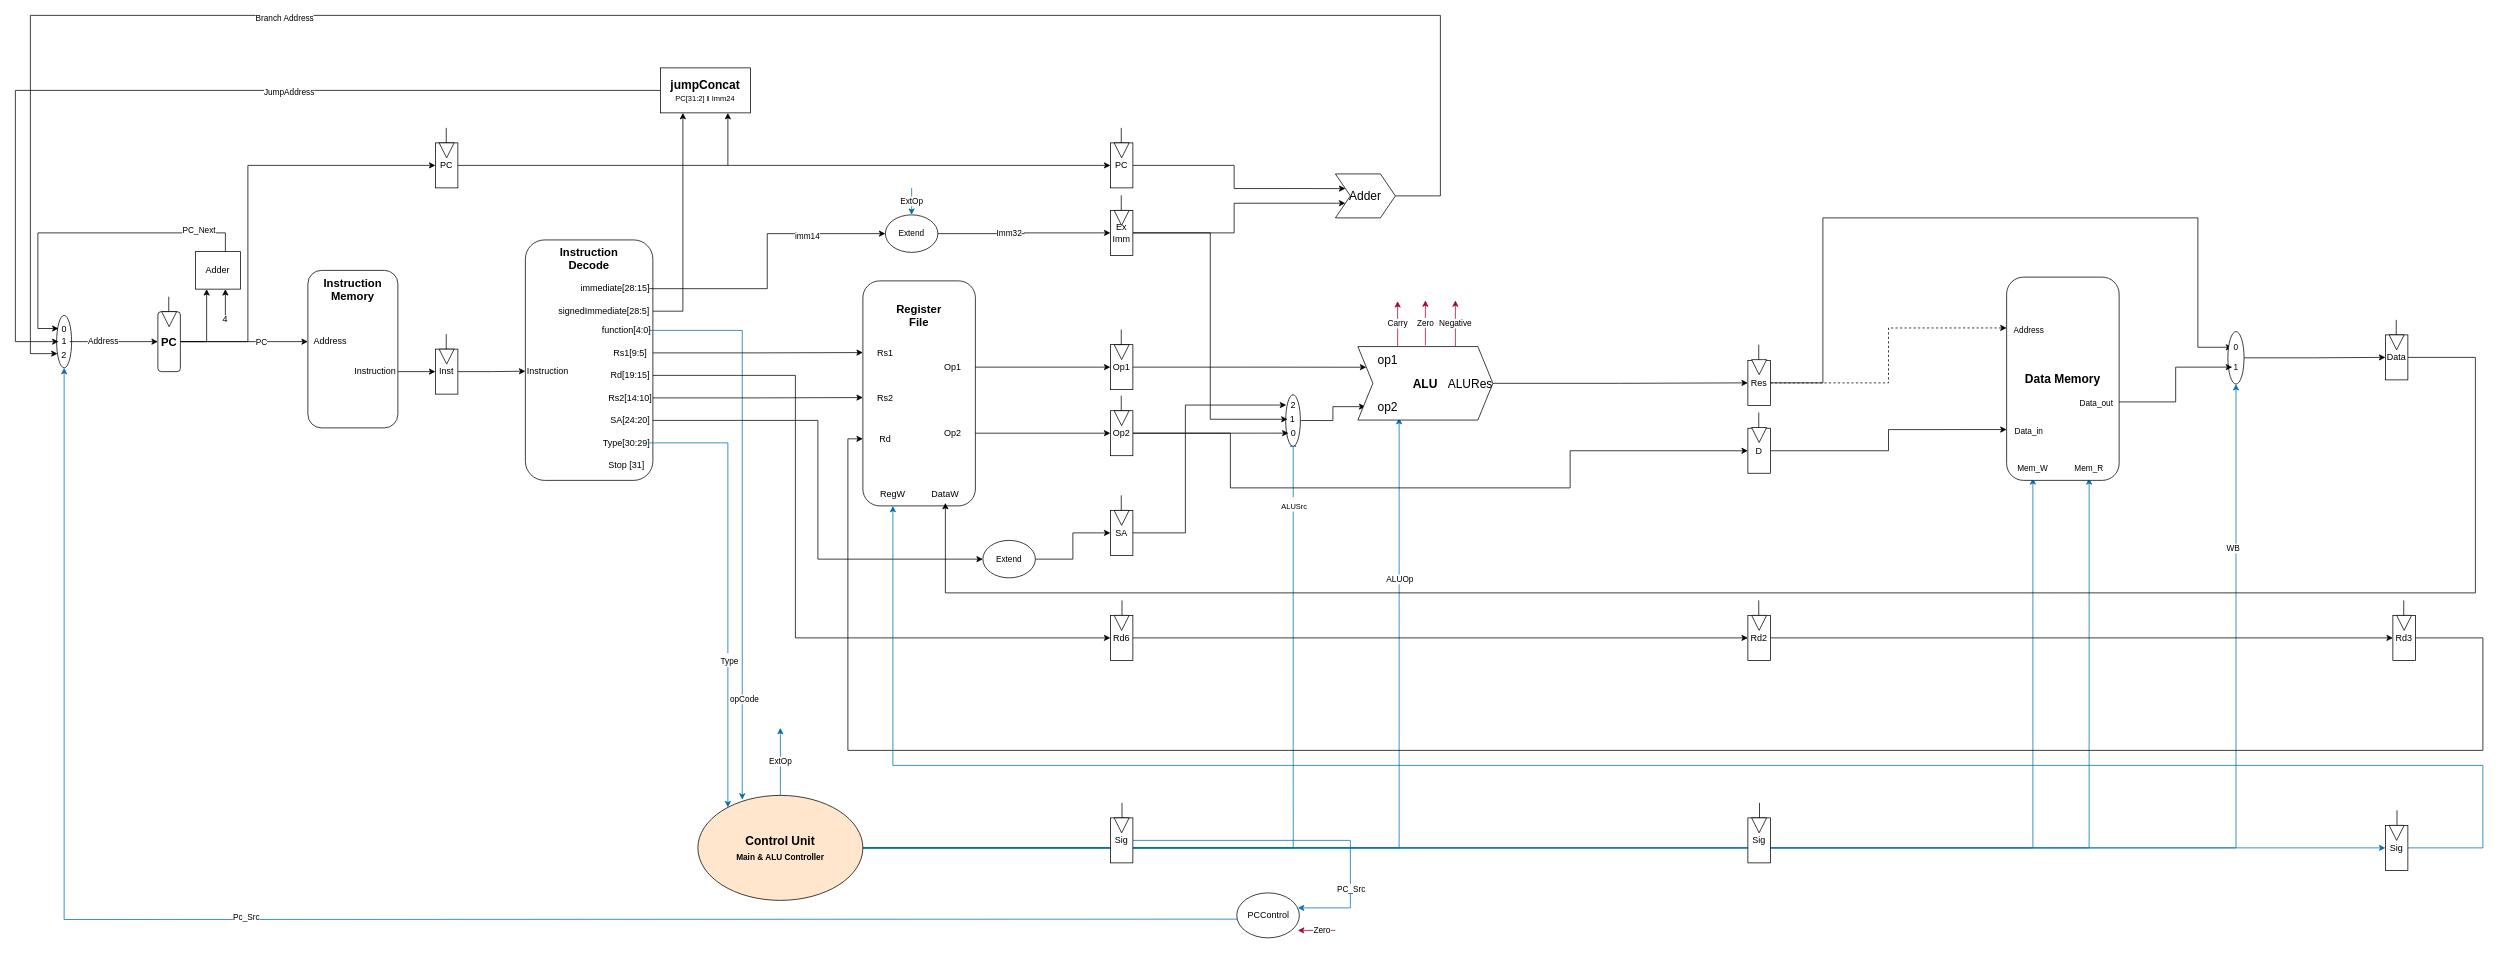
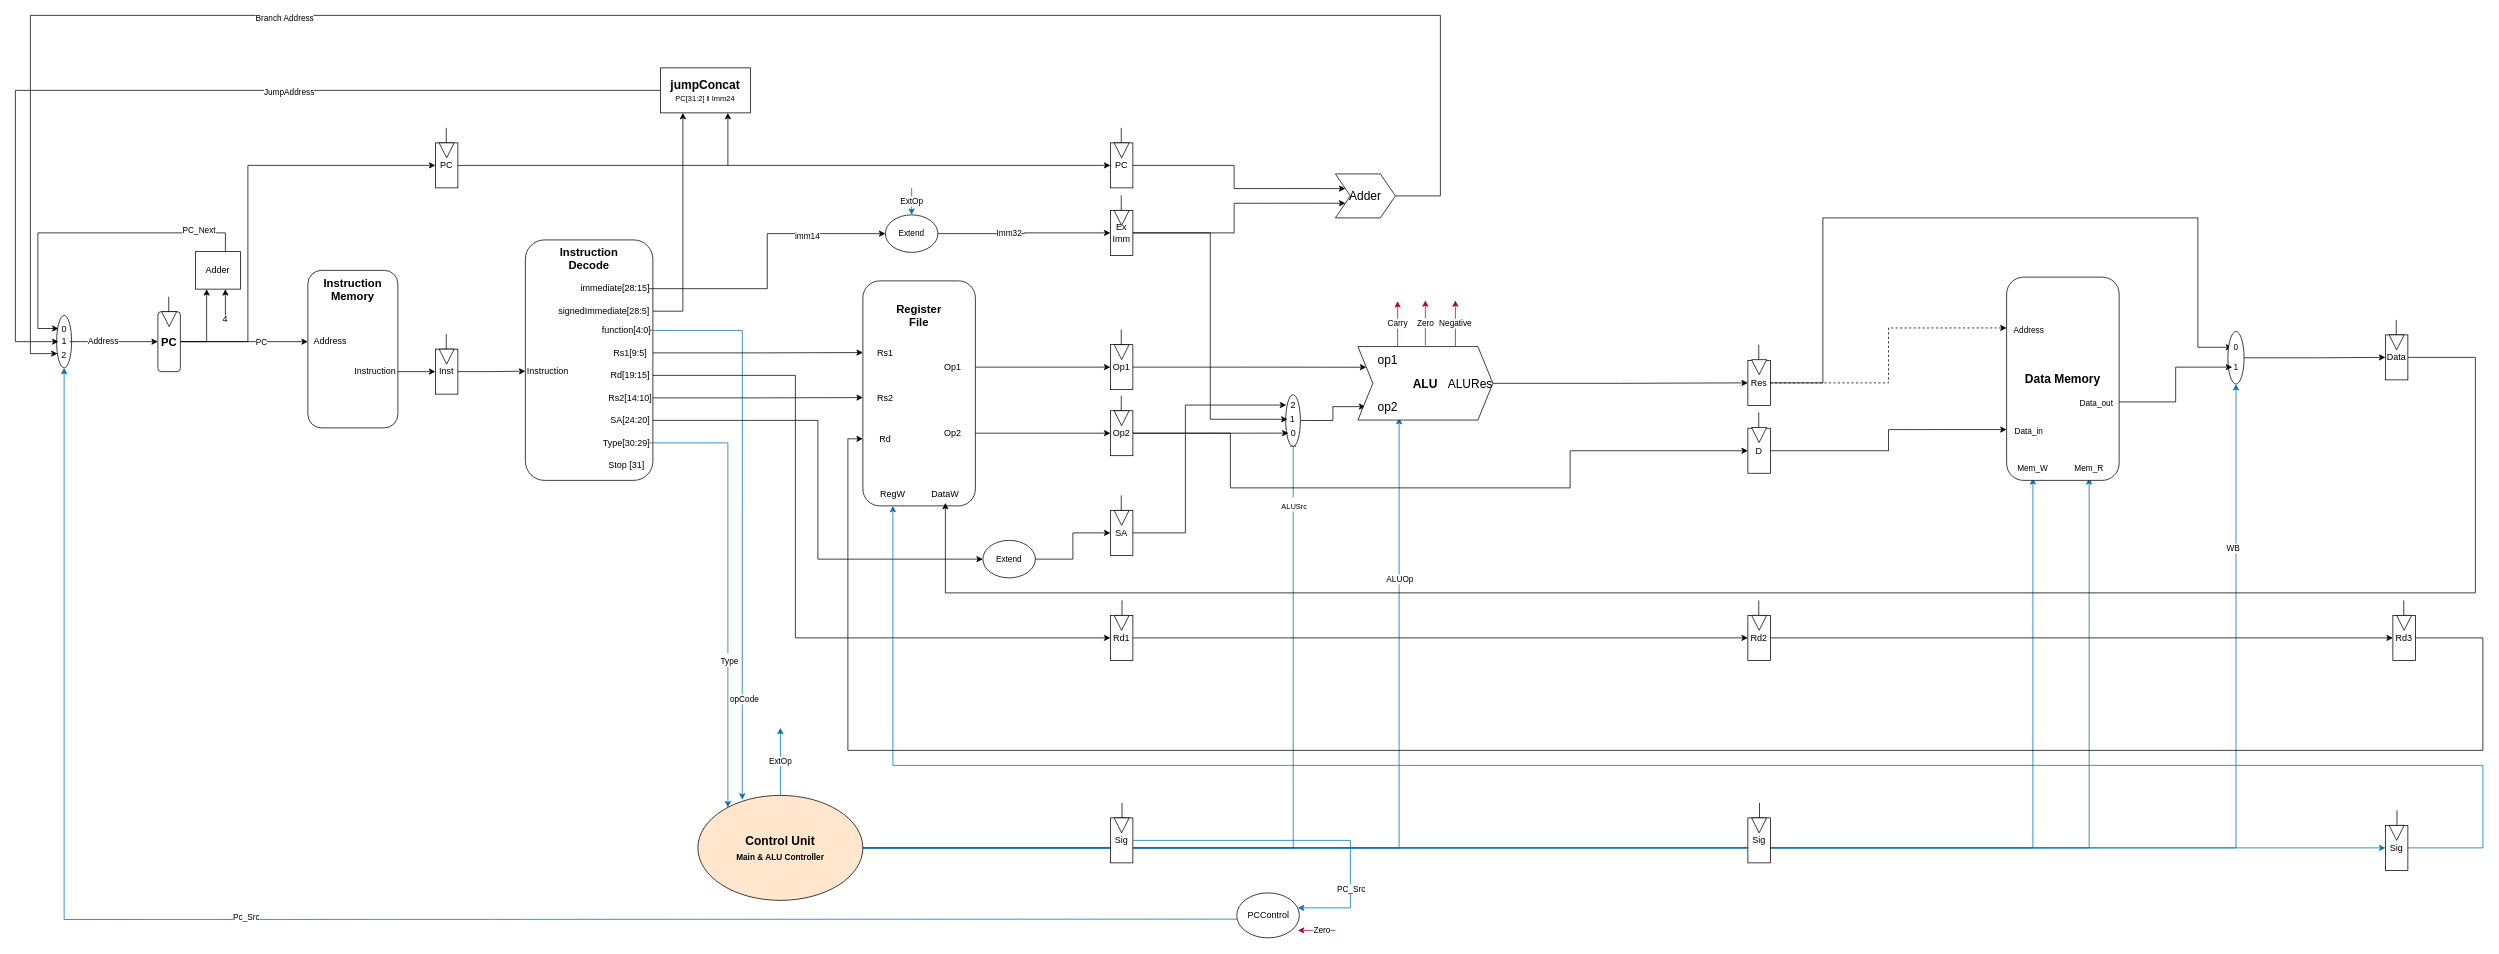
- <mxCell id="81" value="Rd6" style="rounded=0;whiteSpace=wrap;html=1;" parent="1" vertex="1"><mxGeometry x="1480" y="820" width="30" height="60" as="geometry" /></mxCell>
+ <mxCell id="81" value="Rd1" style="rounded=0;whiteSpace=wrap;html=1;" parent="1" vertex="1"><mxGeometry x="1480" y="820" width="30" height="60" as="geometry" /></mxCell>
